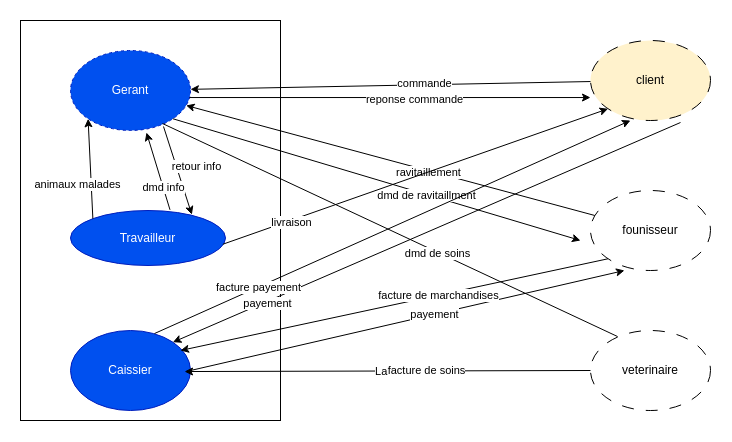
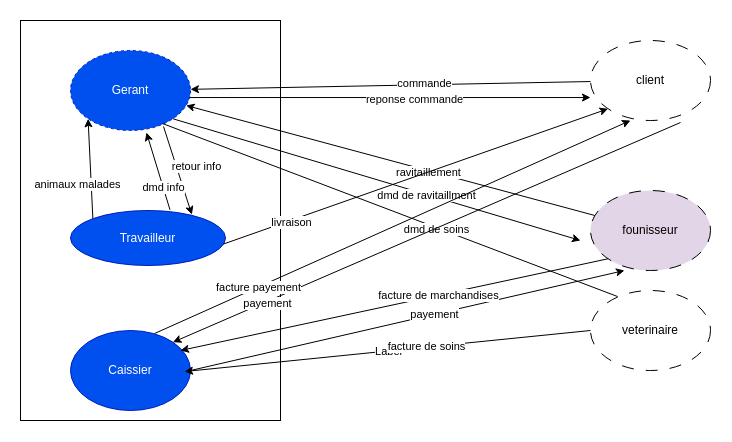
- <mxCell id="2" value="client" style="ellipse;whiteSpace=wrap;html=1;dashed=1;dashPattern=12 12;fillColor=#fff2cc;" parent="1" vertex="1"><mxGeometry x="590" y="40" width="120" height="80" as="geometry" /></mxCell>
+ <mxCell id="2" value="client" style="ellipse;whiteSpace=wrap;html=1;dashed=1;dashPattern=12 12;" parent="1" vertex="1"><mxGeometry x="590" y="40" width="120" height="80" as="geometry" /></mxCell>
- <mxCell id="3" value="founisseur" style="ellipse;whiteSpace=wrap;html=1;dashed=1;dashPattern=12 12;" parent="1" vertex="1"><mxGeometry x="590" y="190" width="120" height="80" as="geometry" /></mxCell>
+ <mxCell id="3" value="founisseur" style="ellipse;whiteSpace=wrap;html=1;dashed=1;dashPattern=12 12;fillColor=#e1d5e7;" parent="1" vertex="1"><mxGeometry x="590" y="190" width="120" height="80" as="geometry" /></mxCell>
- <mxCell id="4" value="veterinaire" style="ellipse;whiteSpace=wrap;html=1;dashed=1;dashPattern=12 12;" parent="1" vertex="1"><mxGeometry x="590" y="330" width="120" height="80" as="geometry" /></mxCell>
+ <mxCell id="4" value="veterinaire" style="ellipse;whiteSpace=wrap;html=1;dashed=1;dashPattern=12 12;" parent="1" vertex="1"><mxGeometry x="590" y="290" width="120" height="80" as="geometry" /></mxCell>
